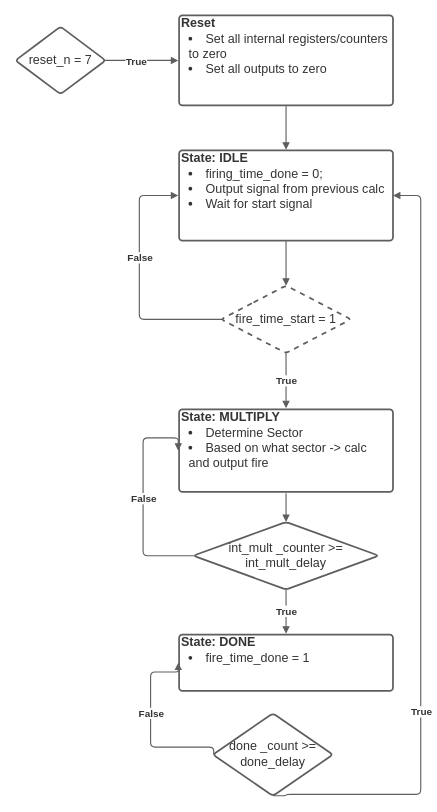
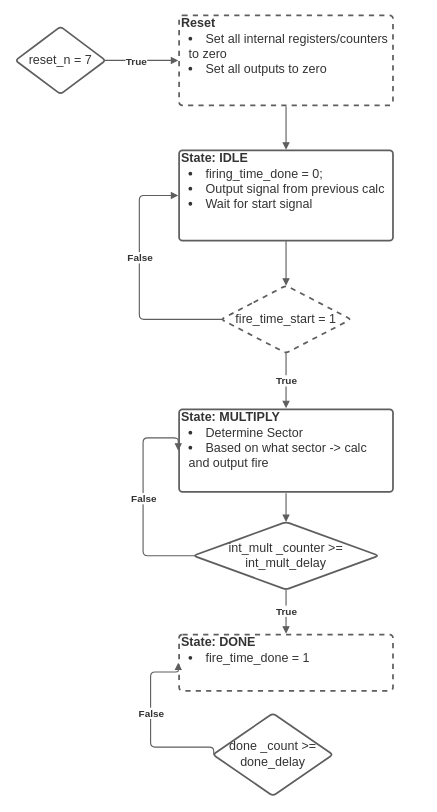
- <mxCell id="16" value="&lt;div style=&quot;display: flex; justify-content: flex-start; text-align: left; align-items: baseline; font-size: 0; line-height: 1.25;margin-top: -2px;&quot;&gt;&lt;span&gt;&lt;span style=&quot;font-size:16.7px;color:#333333;font-weight: bold;&quot;&gt;Reset&lt;/span&gt;&lt;span style=&quot;font-size:16.7px;color:#333333;&quot;&gt;&#10;&lt;/span&gt;&lt;/span&gt;&lt;/div&gt;&lt;ul style=&quot;margin: 0px; padding-left: 10px;list-style-position: inside; list-style-type:disc&quot;&gt;&lt;li style=&quot;text-align:left;color:#333333;font-size:16.7px;&quot;&gt;&lt;span style=&quot;margin-left: 0px;margin-top: -2px;&quot;&gt;&lt;span style=&quot;font-size:16.7px;color:#333333;&quot;&gt;&lt;span style=&quot;font-size:16.7px;color:#333333;&quot;&gt;Set all internal registers/counters to zero&lt;/span&gt;&lt;/span&gt;&lt;/span&gt;&lt;/li&gt;&lt;li style=&quot;text-align:left;color:#333333;font-size:16.7px;&quot;&gt;&lt;span style=&quot;margin-left: 0px;margin-top: -2px;&quot;&gt;&lt;span style=&quot;font-size:16.7px;color:#333333;&quot;&gt;Set all outputs to zero&lt;/span&gt;&lt;/span&gt;&lt;/li&gt;&lt;/ul&gt;" style="html=1;overflow=block;blockSpacing=1;whiteSpace=wrap;;whiteSpace=wrap;fontSize=13;spacing=3.8;verticalAlign=top;strokeColor=#5e5e5e;strokeOpacity=100;rounded=1;absoluteArcSize=1;arcSize=9;strokeWidth=2.3;" parent="1" vertex="1"><mxGeometry x="238" y="20" width="285" height="120" as="geometry" /></mxCell>
+ <mxCell id="16" value="&lt;div style=&quot;display: flex; justify-content: flex-start; text-align: left; align-items: baseline; font-size: 0; line-height: 1.25;margin-top: -2px;&quot;&gt;&lt;span&gt;&lt;span style=&quot;font-size:16.7px;color:#333333;font-weight: bold;&quot;&gt;Reset&lt;/span&gt;&lt;span style=&quot;font-size:16.7px;color:#333333;&quot;&gt;&#10;&lt;/span&gt;&lt;/span&gt;&lt;/div&gt;&lt;ul style=&quot;margin: 0px; padding-left: 10px;list-style-position: inside; list-style-type:disc&quot;&gt;&lt;li style=&quot;text-align:left;color:#333333;font-size:16.7px;&quot;&gt;&lt;span style=&quot;margin-left: 0px;margin-top: -2px;&quot;&gt;&lt;span style=&quot;font-size:16.7px;color:#333333;&quot;&gt;&lt;span style=&quot;font-size:16.7px;color:#333333;&quot;&gt;Set all internal registers/counters to zero&lt;/span&gt;&lt;/span&gt;&lt;/span&gt;&lt;/li&gt;&lt;li style=&quot;text-align:left;color:#333333;font-size:16.7px;&quot;&gt;&lt;span style=&quot;margin-left: 0px;margin-top: -2px;&quot;&gt;&lt;span style=&quot;font-size:16.7px;color:#333333;&quot;&gt;Set all outputs to zero&lt;/span&gt;&lt;/span&gt;&lt;/li&gt;&lt;/ul&gt;" style="html=1;overflow=block;blockSpacing=1;whiteSpace=wrap;whiteSpace=wrap;fontSize=13;spacing=3.8;verticalAlign=top;strokeColor=#5e5e5e;strokeOpacity=100;rounded=1;absoluteArcSize=1;arcSize=9;strokeWidth=2.3;dashed=1;" parent="1" vertex="1"><mxGeometry x="238" y="20" width="285" height="120" as="geometry" /></mxCell>
- <mxCell id="25" value="" style="html=1;jettySize=18;whiteSpace=wrap;fontSize=13.3;fontColor=#333333;fontStyle=1;strokeColor=#5E5E5E;strokeWidth=1.5;rounded=1;arcSize=12;edgeStyle=orthogonalEdgeStyle;startArrow=none;;endArrow=block;endFill=1;;exitX=0.5;exitY=0.999;exitPerimeter=0;entryX=1;entryY=0.5;entryDx=0;entryDy=0;" parent="1" source="22" target="2" edge="1"><mxGeometry width="100" height="100" relative="1" as="geometry"><Array as="points"><mxPoint x="381" y="1058" /><mxPoint x="560" y="1058" /><mxPoint x="560" y="260" /></Array><mxPoint x="540" y="755" as="targetPoint" /></mxGeometry></mxCell>
- <mxCell id="26" value="True" style="text;html=1;resizable=0;labelBackgroundColor=#ffffff;align=center;verticalAlign=middle;fontStyle=1;fontColor=#333333;;fontSize=13.3;" parent="25" vertex="1"><mxGeometry x="-0.403" relative="1" as="geometry" /></mxCell>
- <mxCell id="15" value="&lt;div style=&quot;display: flex ; justify-content: flex-start ; text-align: left ; align-items: baseline ; font-size: 0 ; line-height: 1.25 ; margin-top: -2px&quot;&gt;&lt;span&gt;&lt;span style=&quot;font-size: 16.7px ; color: #333333 ; font-weight: bold&quot;&gt;State: DONE&lt;/span&gt;&lt;span style=&quot;font-size: 16.7px ; color: #333333&quot;&gt;&lt;br&gt;&lt;/span&gt;&lt;/span&gt;&lt;/div&gt;&lt;ul style=&quot;margin: 0px ; padding-left: 10px ; list-style-position: inside ; list-style-type: disc&quot;&gt;&lt;li style=&quot;text-align: left ; color: #333333 ; font-size: 16.7px&quot;&gt;&lt;span style=&quot;margin-left: 0px ; margin-top: -2px&quot;&gt;&lt;span style=&quot;font-size: 16.7px ; color: #333333&quot;&gt;&lt;span style=&quot;font-size: 16.7px ; color: #333333&quot;&gt;fire_time_done = 1&lt;/span&gt;&lt;/span&gt;&lt;/span&gt;&lt;/li&gt;&lt;/ul&gt;" style="html=1;overflow=block;blockSpacing=1;whiteSpace=wrap;;whiteSpace=wrap;fontSize=13;spacing=3.8;verticalAlign=top;strokeColor=#5e5e5e;strokeOpacity=100;rounded=1;absoluteArcSize=1;arcSize=9;strokeWidth=2.3;" parent="1" vertex="1"><mxGeometry x="238" y="845" width="285" height="75" as="geometry" /></mxCell>
+ <mxCell id="15" value="&lt;div style=&quot;display: flex ; justify-content: flex-start ; text-align: left ; align-items: baseline ; font-size: 0 ; line-height: 1.25 ; margin-top: -2px&quot;&gt;&lt;span&gt;&lt;span style=&quot;font-size: 16.7px ; color: #333333 ; font-weight: bold&quot;&gt;State: DONE&lt;/span&gt;&lt;span style=&quot;font-size: 16.7px ; color: #333333&quot;&gt;&lt;br&gt;&lt;/span&gt;&lt;/span&gt;&lt;/div&gt;&lt;ul style=&quot;margin: 0px ; padding-left: 10px ; list-style-position: inside ; list-style-type: disc&quot;&gt;&lt;li style=&quot;text-align: left ; color: #333333 ; font-size: 16.7px&quot;&gt;&lt;span style=&quot;margin-left: 0px ; margin-top: -2px&quot;&gt;&lt;span style=&quot;font-size: 16.7px ; color: #333333&quot;&gt;&lt;span style=&quot;font-size: 16.7px ; color: #333333&quot;&gt;fire_time_done = 1&lt;/span&gt;&lt;/span&gt;&lt;/span&gt;&lt;/li&gt;&lt;/ul&gt;" style="html=1;overflow=block;blockSpacing=1;whiteSpace=wrap;whiteSpace=wrap;fontSize=13;spacing=3.8;verticalAlign=top;strokeColor=#5e5e5e;strokeOpacity=100;rounded=1;absoluteArcSize=1;arcSize=9;strokeWidth=2.3;dashed=1;" parent="1" vertex="1"><mxGeometry x="238" y="845" width="285" height="75" as="geometry" /></mxCell>
